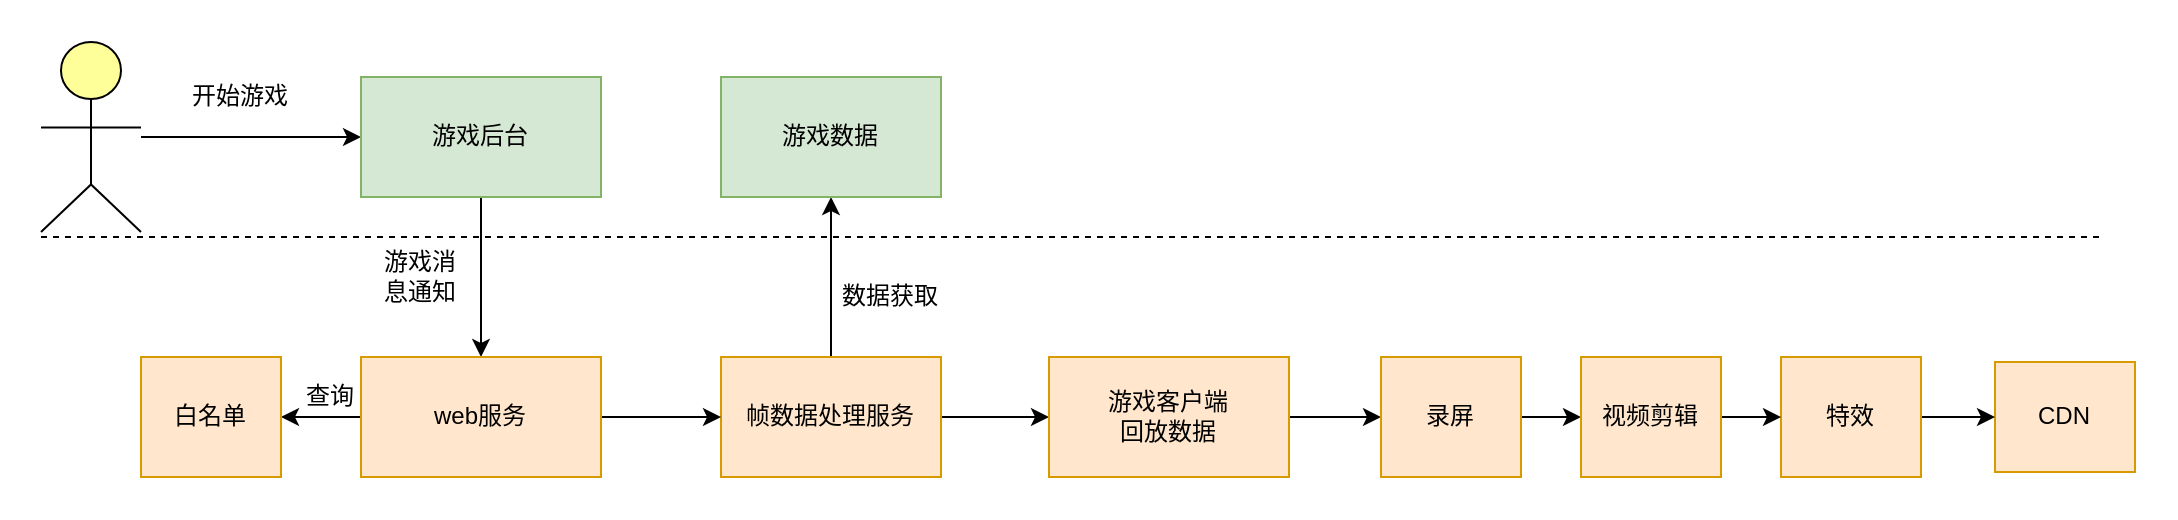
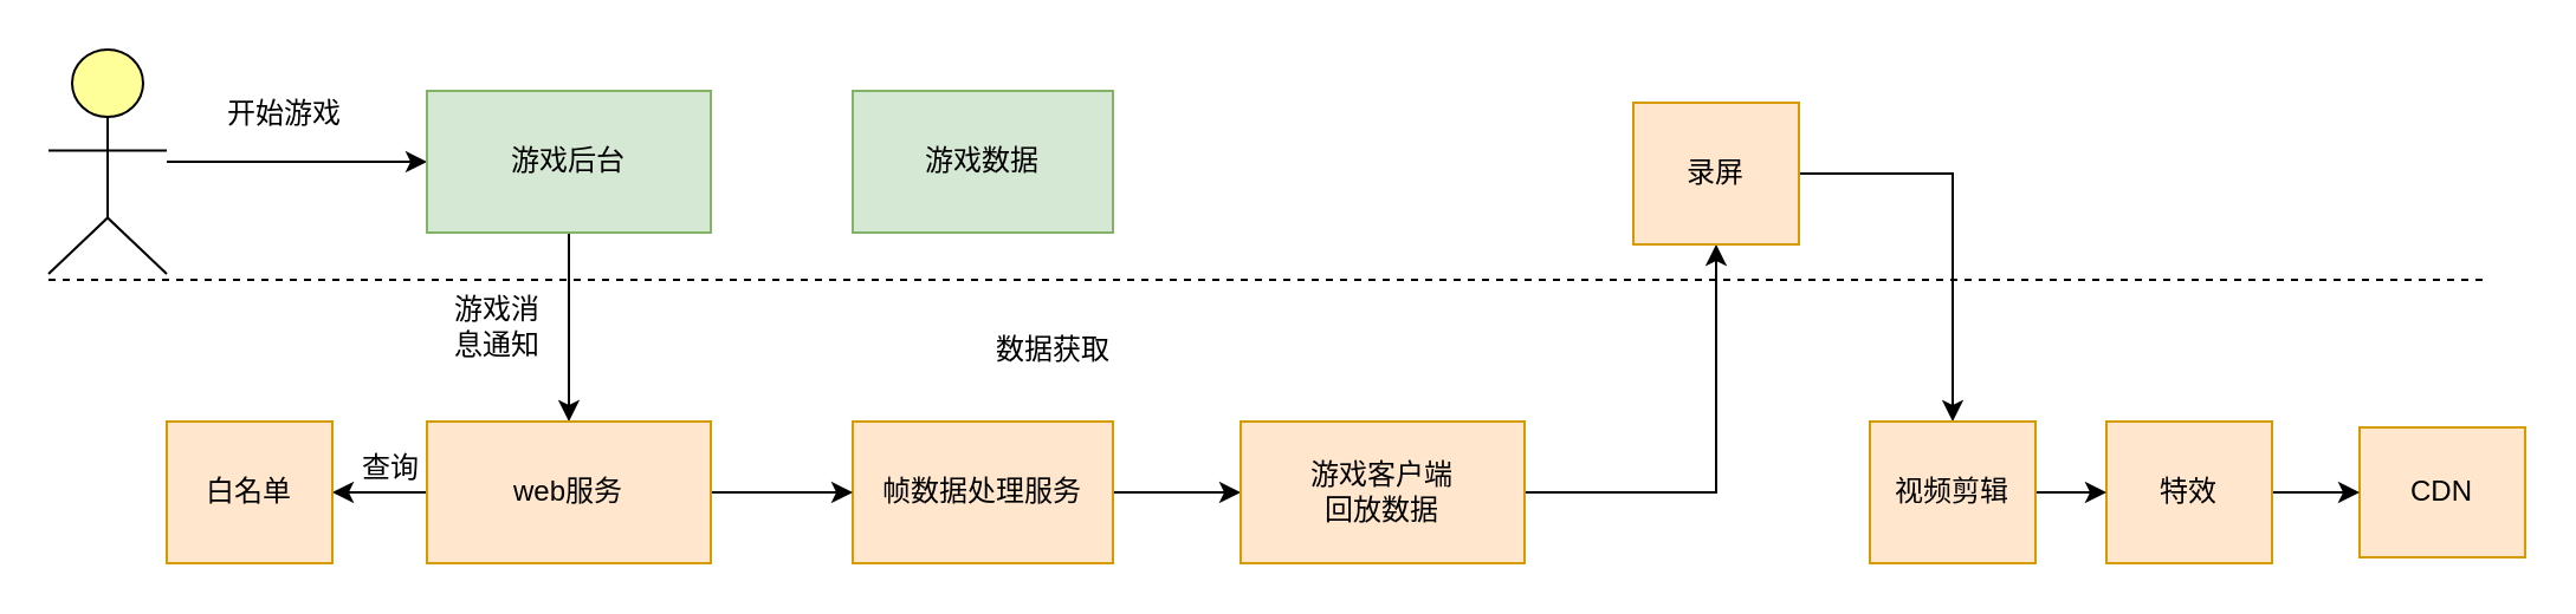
- <mxCell id="4" value="" style="edgeStyle=orthogonalEdgeStyle;rounded=0;orthogonalLoop=1;jettySize=auto;html=1;strokeColor=#000000;" edge="1" parent="1" source="6" target="21"><mxGeometry relative="1" as="geometry" /></mxCell>
- <mxCell id="12" value="录屏" style="rounded=0;whiteSpace=wrap;html=1;fillColor=#ffe6cc;strokeColor=#d79b00;" vertex="1" parent="1"><mxGeometry x="690" y="178" width="70" height="60" as="geometry" /></mxCell>
+ <mxCell id="12" value="录屏" style="rounded=0;whiteSpace=wrap;html=1;fillColor=#ffe6cc;strokeColor=#d79b00;" vertex="1" parent="1"><mxGeometry x="690" y="43" width="70" height="60" as="geometry" /></mxCell>
